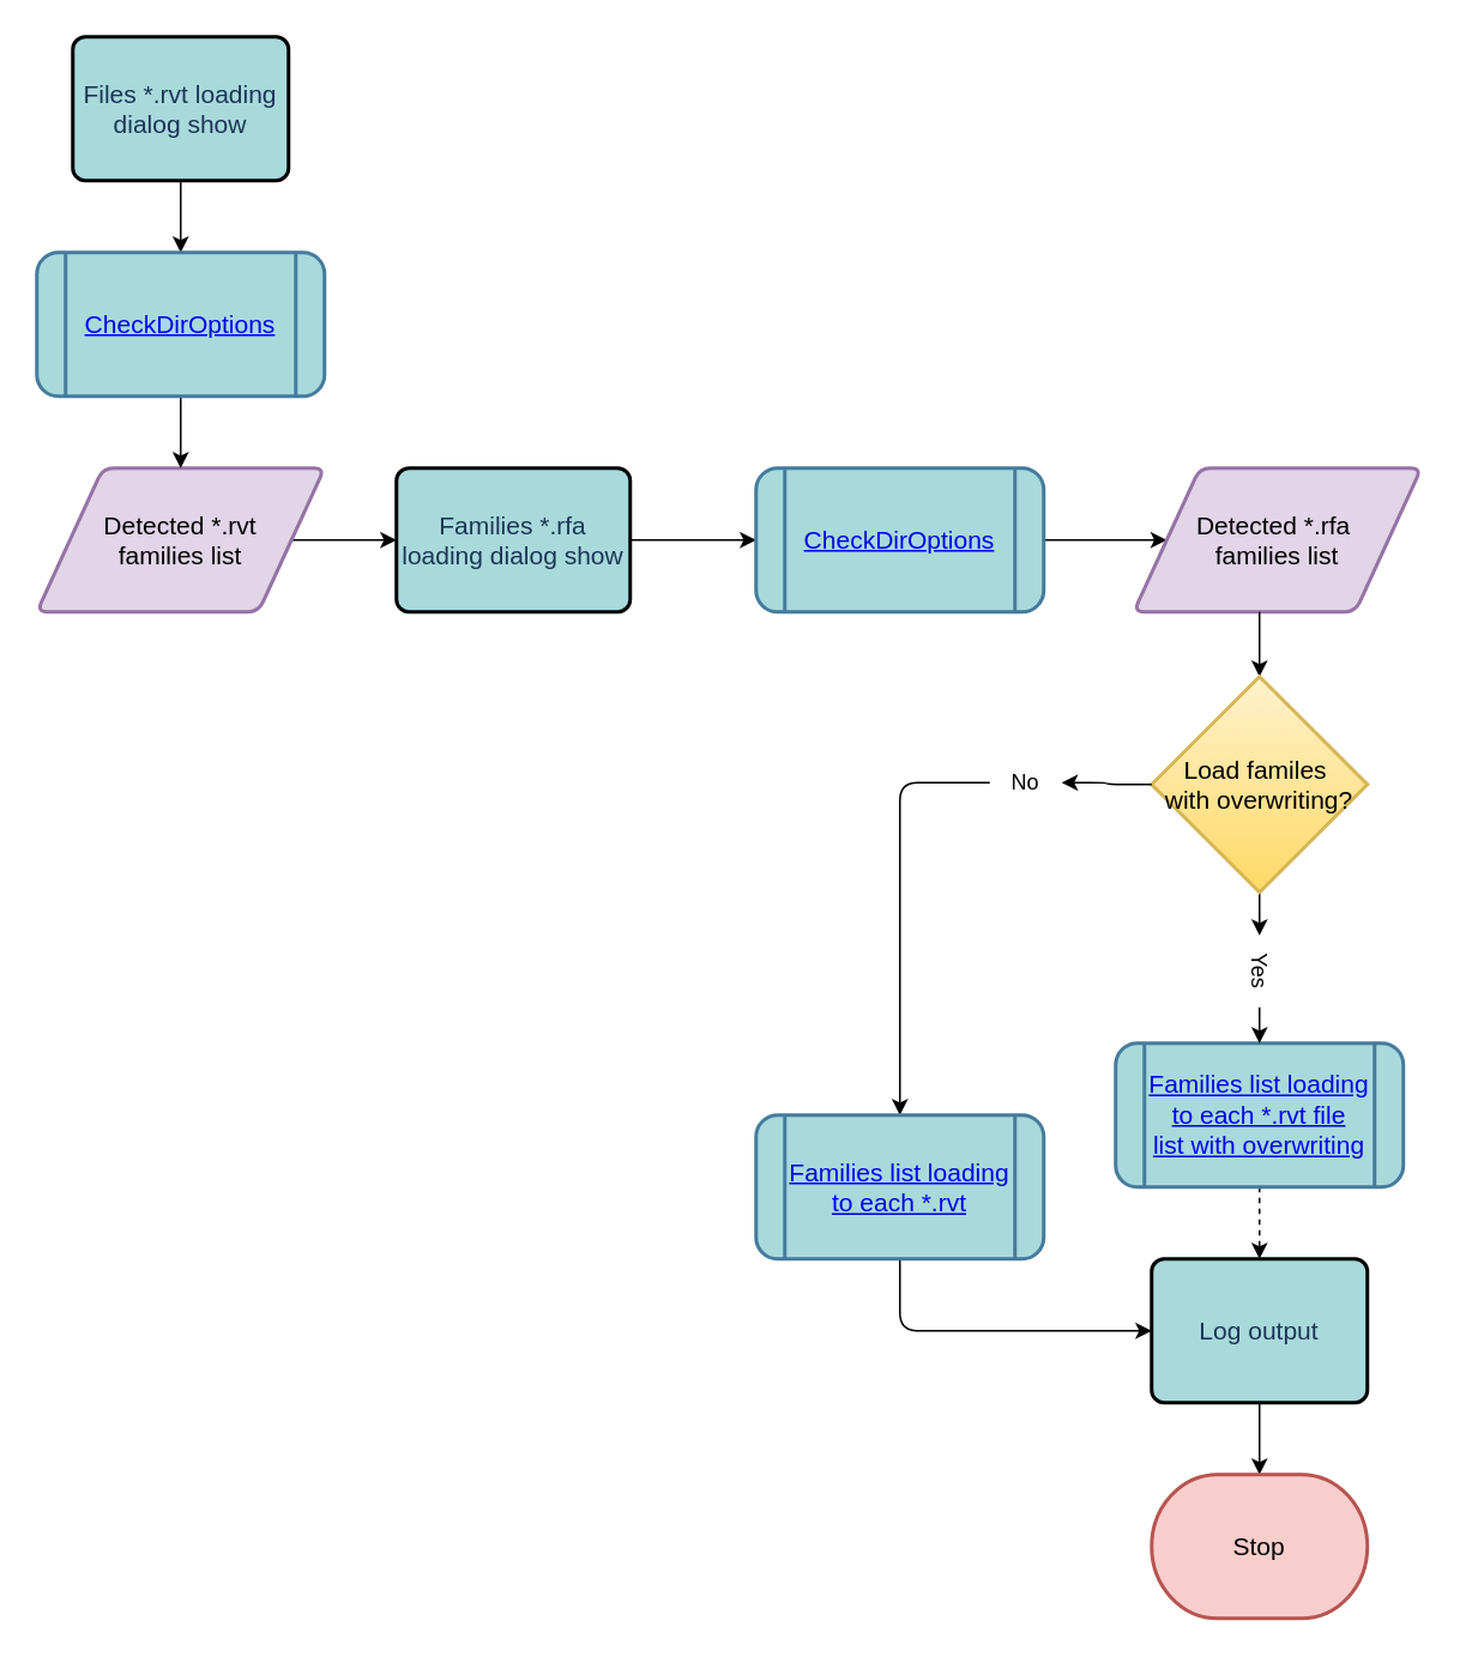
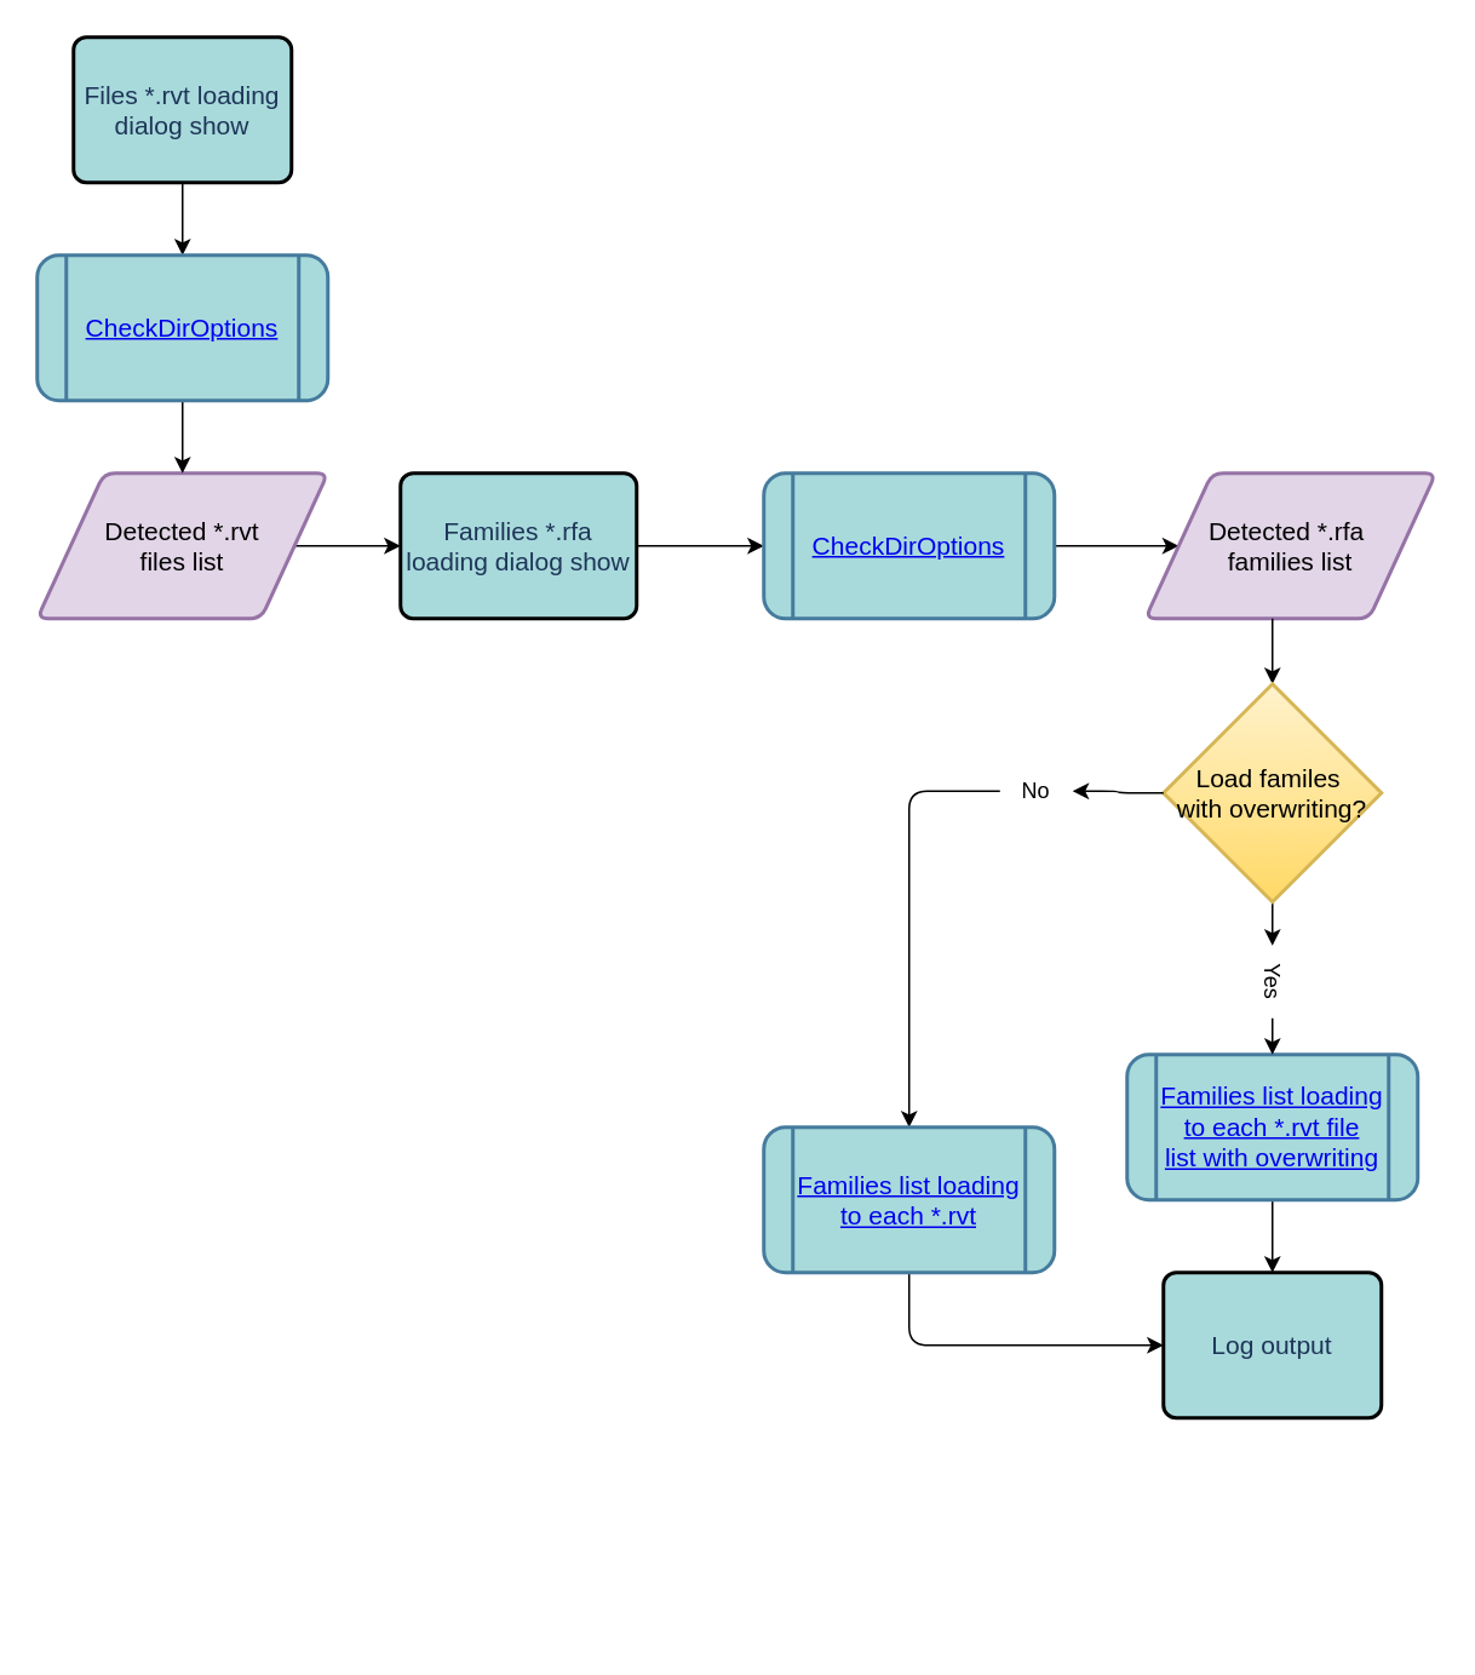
- <mxCell id="3" value="&lt;font style=&quot;font-size: 14px&quot;&gt;Detected *.rvt &lt;br&gt;families list&lt;/font&gt;" style="shape=parallelogram;html=1;strokeWidth=2;perimeter=parallelogramPerimeter;whiteSpace=wrap;rounded=1;arcSize=12;size=0.23;sketch=0;fillColor=#e1d5e7;strokeColor=#9673a6;" vertex="1" parent="1"><mxGeometry x="20" y="260" width="160" height="80" as="geometry" /></mxCell>
+ <mxCell id="3" value="&lt;font style=&quot;font-size: 14px&quot;&gt;Detected *.rvt &lt;br&gt;files list&lt;/font&gt;" style="shape=parallelogram;html=1;strokeWidth=2;perimeter=parallelogramPerimeter;whiteSpace=wrap;rounded=1;arcSize=12;size=0.23;sketch=0;fillColor=#e1d5e7;strokeColor=#9673a6;" vertex="1" parent="1"><mxGeometry x="20" y="260" width="160" height="80" as="geometry" /></mxCell>
- <mxCell id="13" style="edgeStyle=orthogonalEdgeStyle;curved=0;rounded=1;sketch=0;orthogonalLoop=1;jettySize=auto;html=1;startArrow=none;startFill=0;endArrow=classic;endFill=1;dashed=1;" edge="1" parent="1" source="14" target="16"><mxGeometry relative="1" as="geometry" /></mxCell>
+ <mxCell id="13" style="edgeStyle=orthogonalEdgeStyle;curved=0;rounded=1;sketch=0;orthogonalLoop=1;jettySize=auto;html=1;startArrow=none;startFill=0;endArrow=classic;endFill=1;" edge="1" parent="1" source="14" target="16"><mxGeometry relative="1" as="geometry" /></mxCell>
- <mxCell id="15" style="edgeStyle=orthogonalEdgeStyle;curved=0;rounded=1;sketch=0;orthogonalLoop=1;jettySize=auto;html=1;entryX=0.5;entryY=0;entryDx=0;entryDy=0;entryPerimeter=0;startArrow=none;startFill=0;endArrow=classic;endFill=1;" edge="1" parent="1" source="16" target="17"><mxGeometry relative="1" as="geometry" /></mxCell>
- <mxCell id="17" value="&lt;span style=&quot;color: rgb(0, 0, 0); font-size: 14px;&quot;&gt;Stop&lt;/span&gt;" style="strokeWidth=2;html=1;shape=mxgraph.flowchart.terminator;whiteSpace=wrap;rounded=1;fillColor=#f8cecc;fontSize=14;strokeColor=#b85450;" vertex="1" parent="1"><mxGeometry x="640" y="820" width="120" height="80" as="geometry" /></mxCell>
